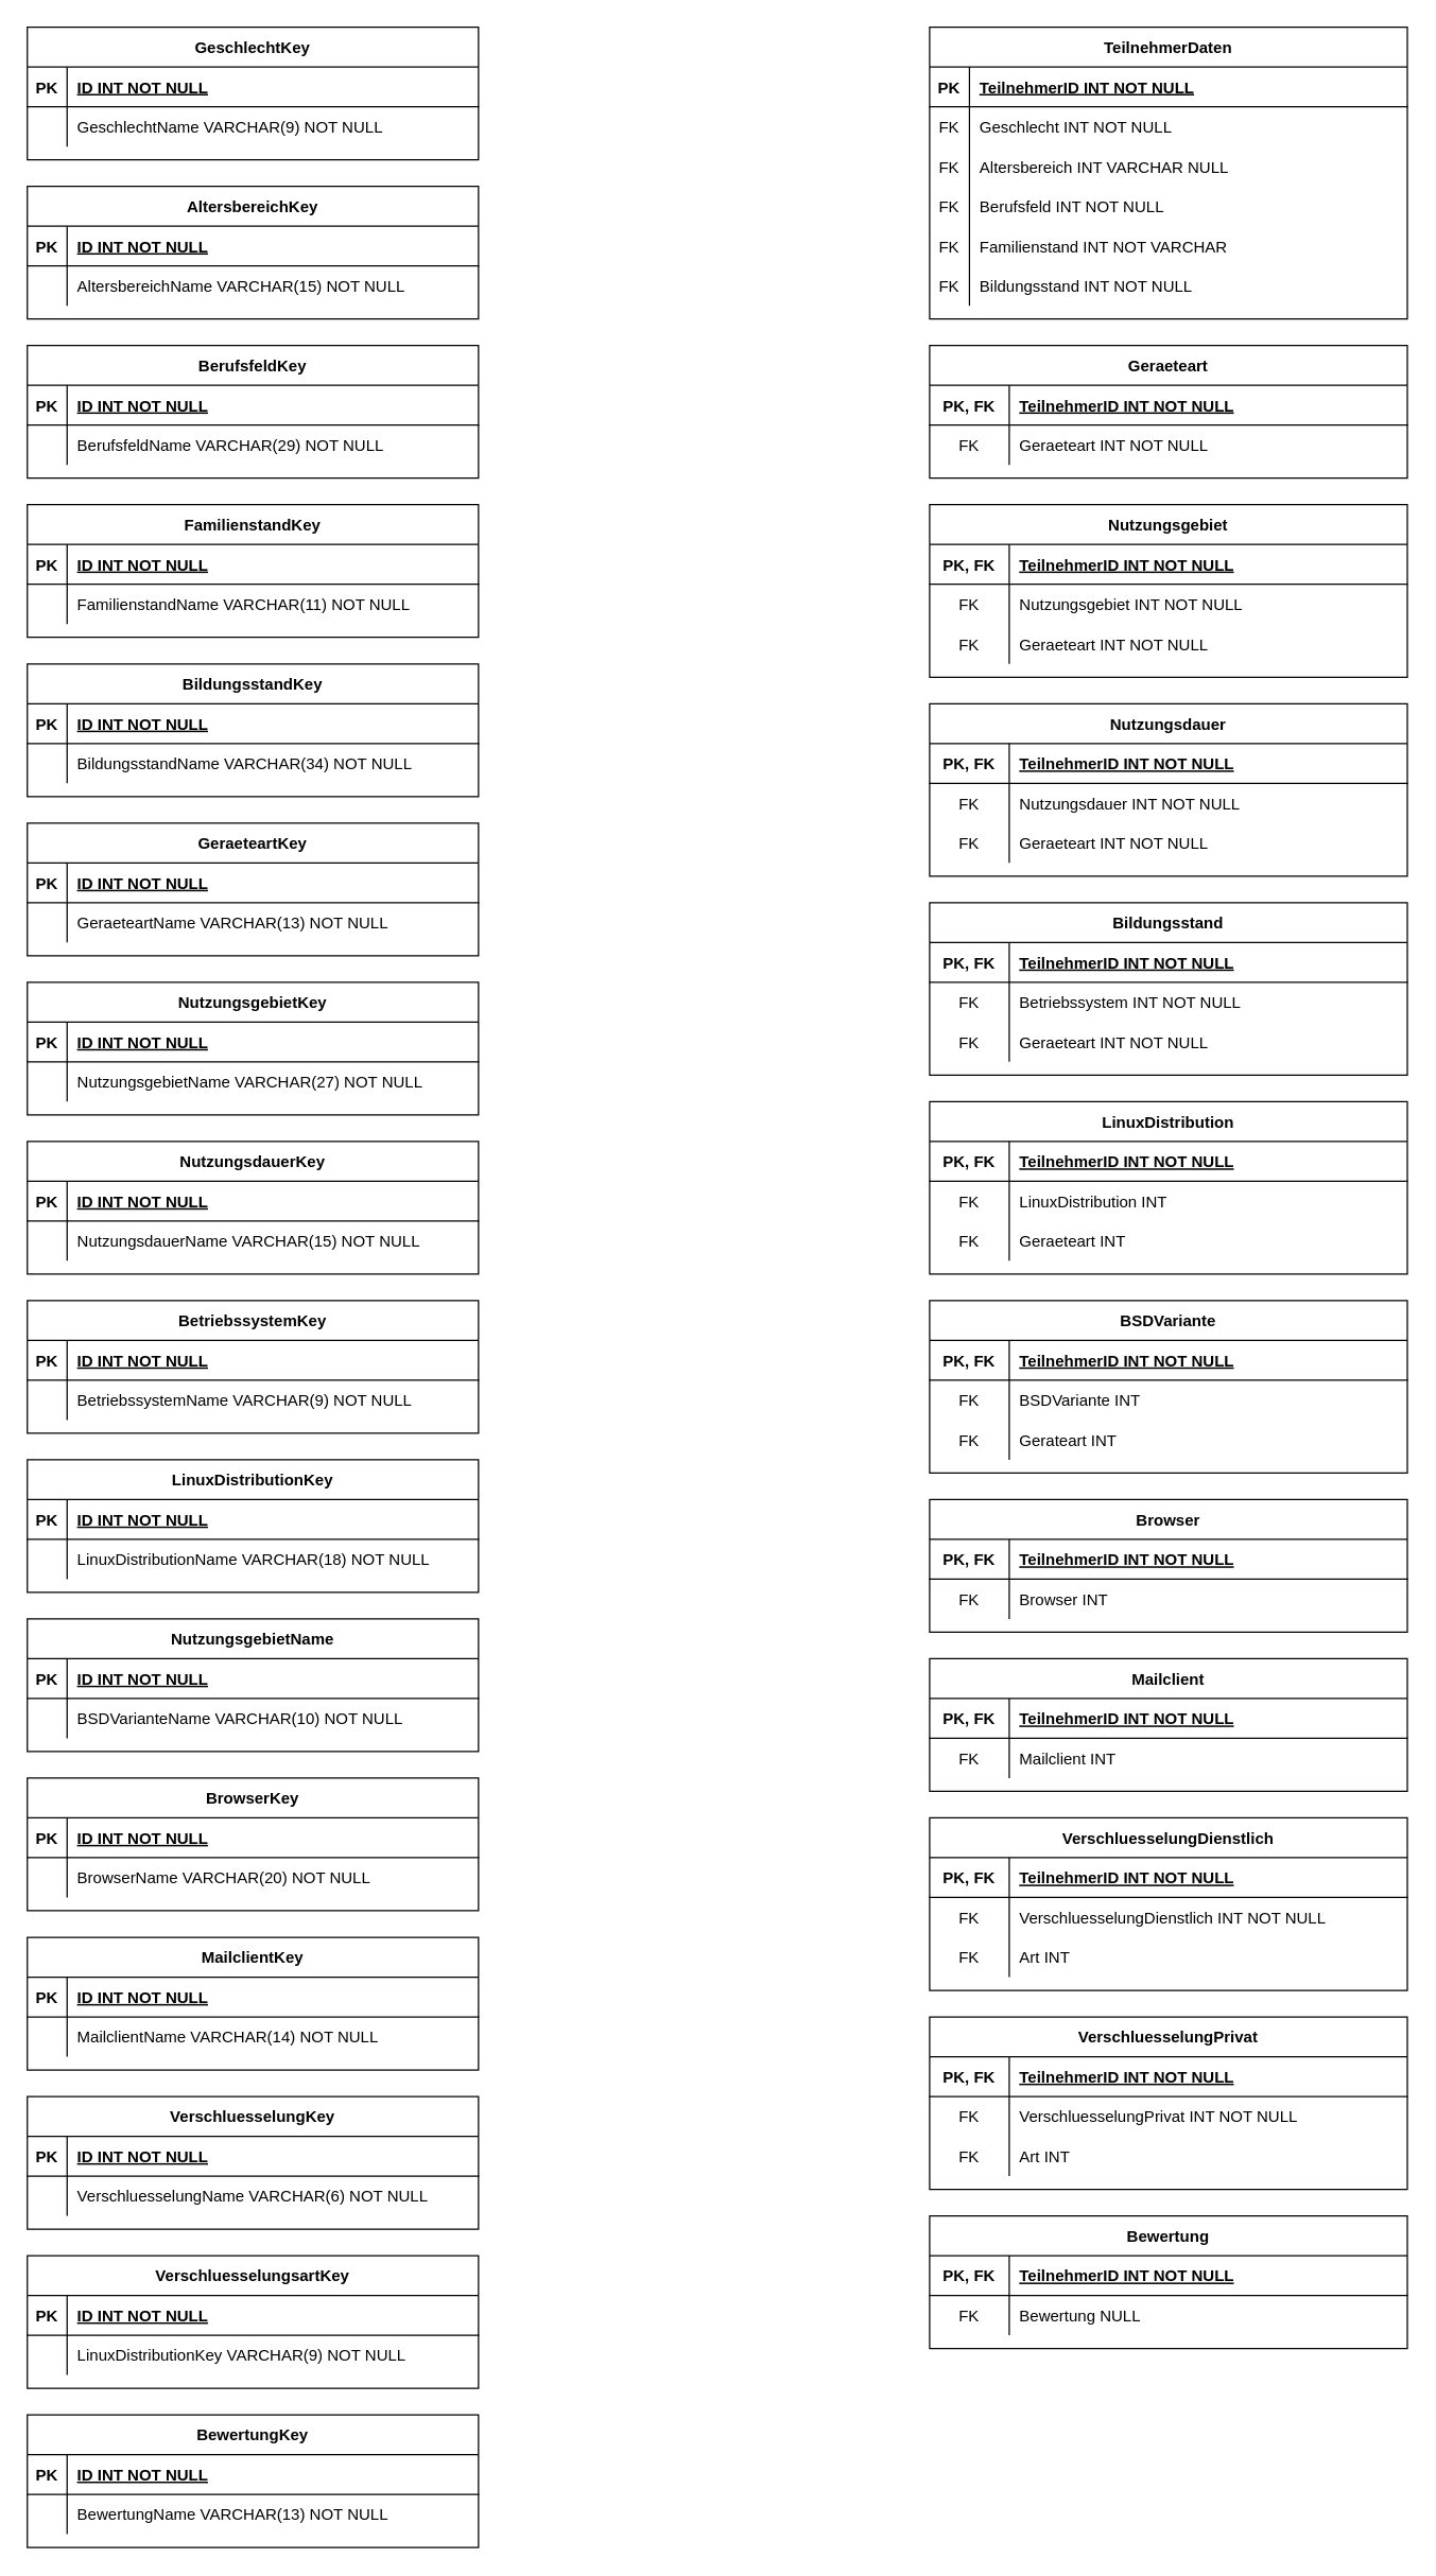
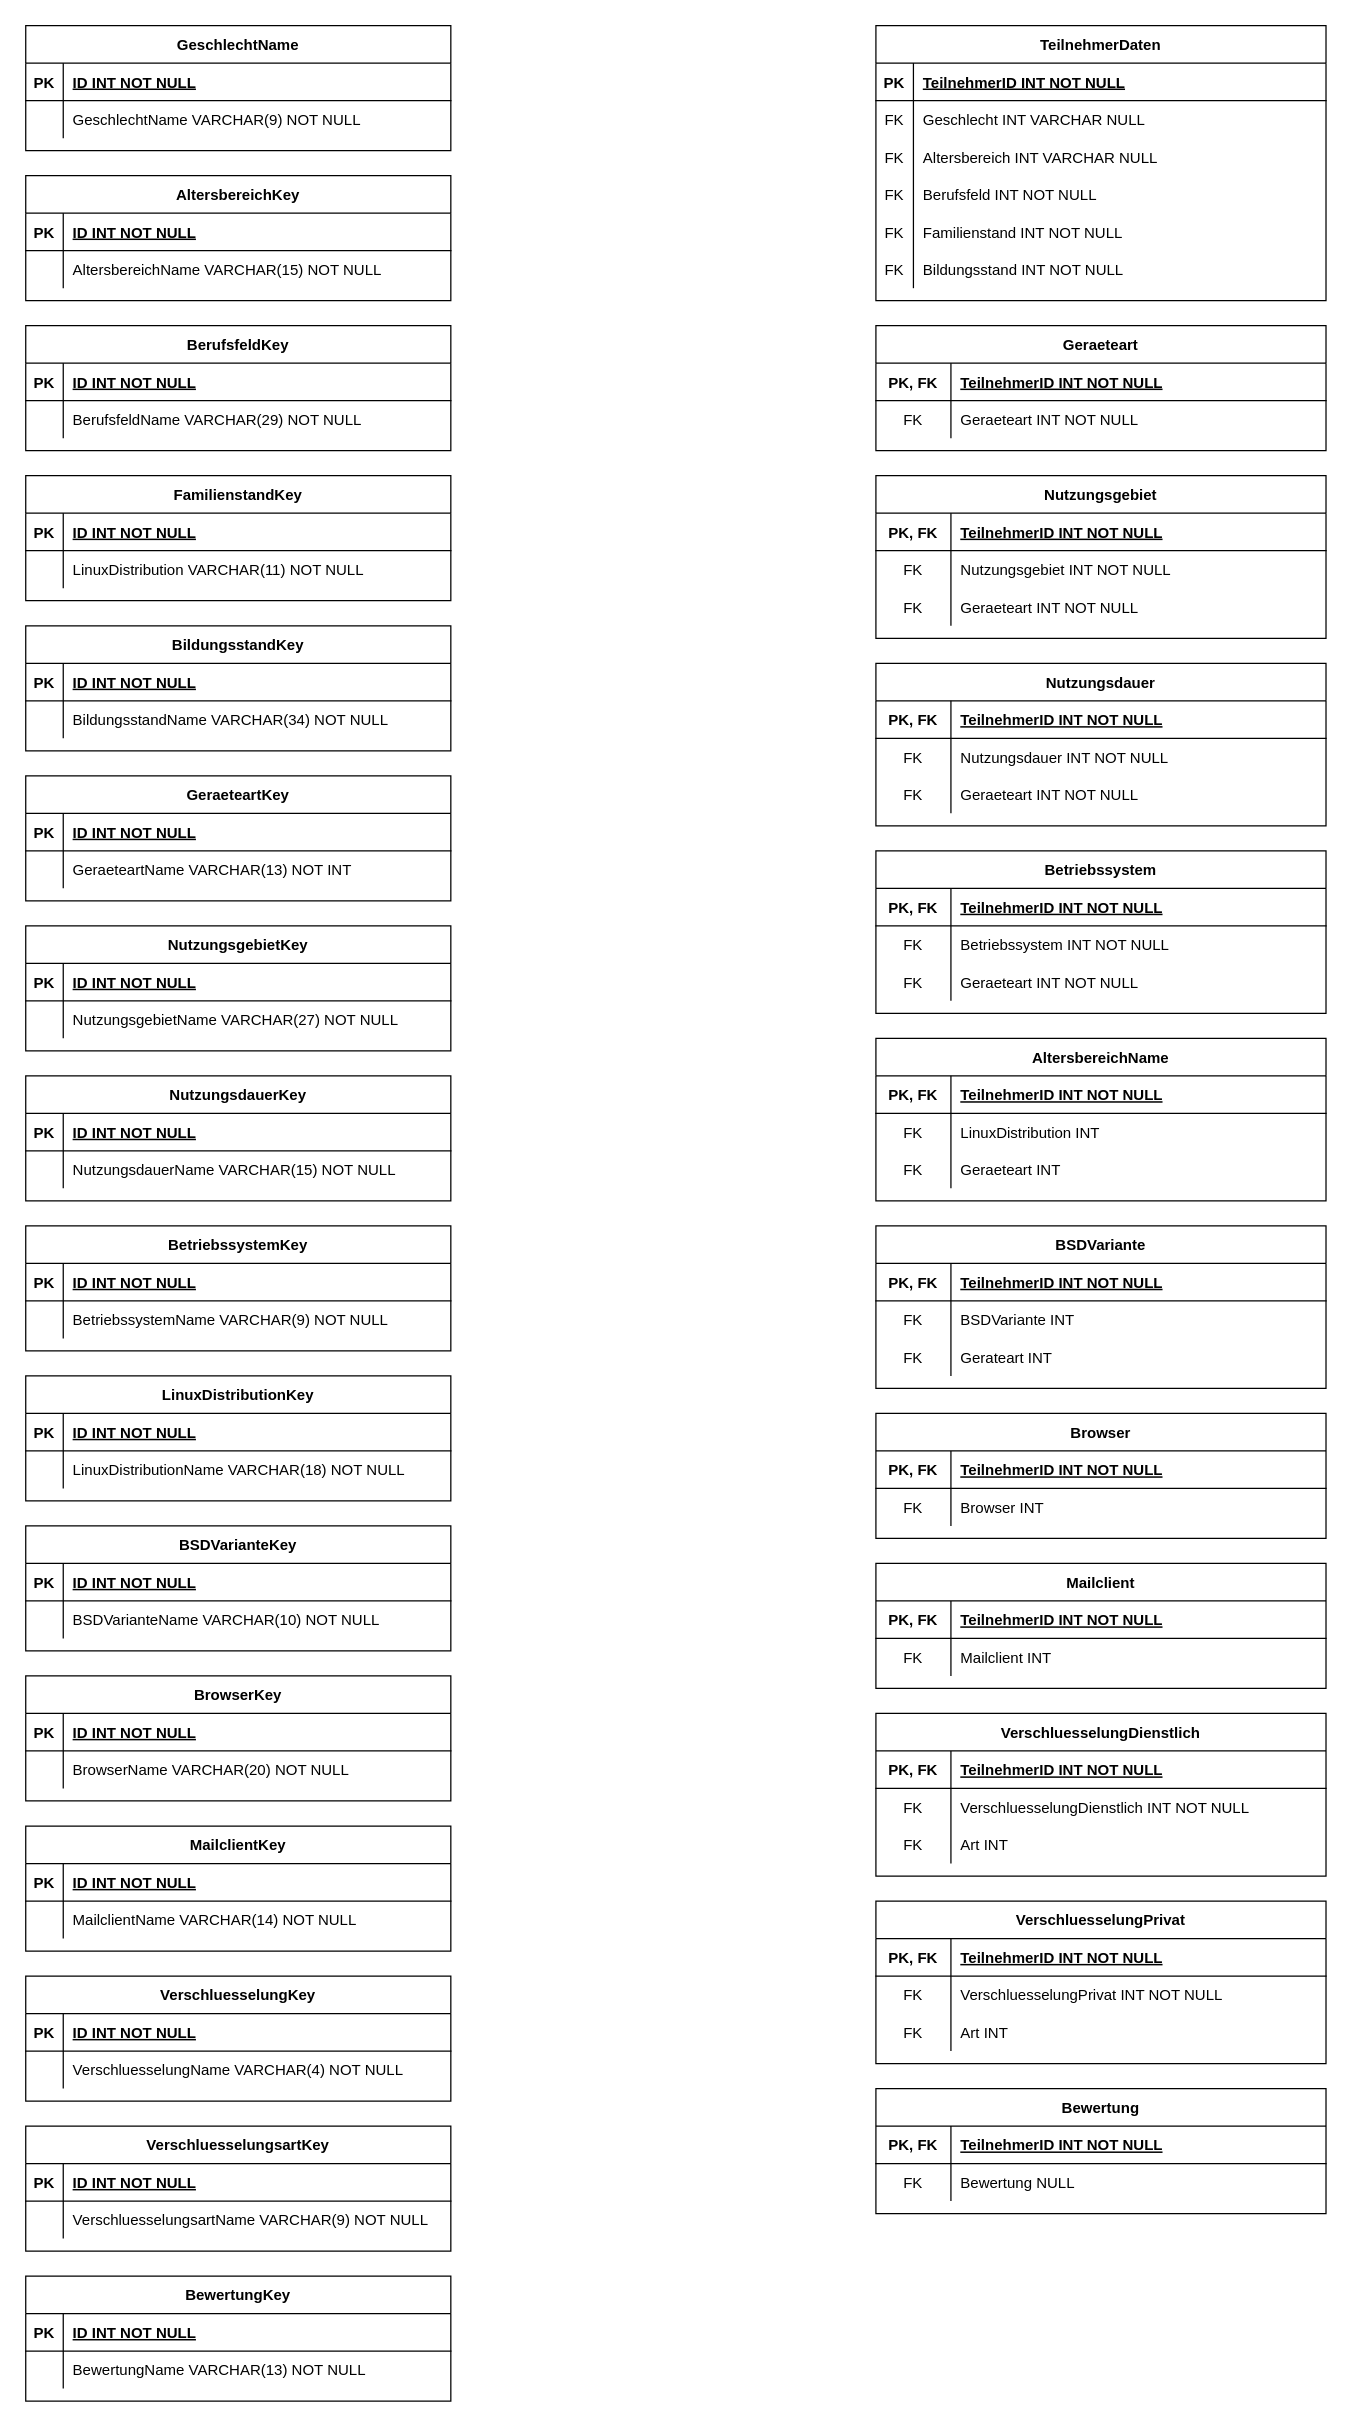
- <mxCell id="2" value="GeschlechtKey" style="shape=table;startSize=30;container=1;collapsible=1;childLayout=tableLayout;fixedRows=1;rowLines=0;fontStyle=1;align=center;resizeLast=1;" parent="1" vertex="1"><mxGeometry x="20" y="20" width="340.0" height="100" as="geometry" /></mxCell>
+ <mxCell id="2" value="GeschlechtName" style="shape=table;startSize=30;container=1;collapsible=1;childLayout=tableLayout;fixedRows=1;rowLines=0;fontStyle=1;align=center;resizeLast=1;" parent="1" vertex="1"><mxGeometry x="20" y="20" width="340.0" height="100" as="geometry" /></mxCell>
- <mxCell id="106" value="Geschlecht INT NOT NULL" style="shape=partialRectangle;connectable=0;fillColor=none;top=0;left=0;bottom=0;right=0;align=left;spacingLeft=6;overflow=hidden;" parent="104" vertex="1"><mxGeometry x="30" width="330" height="30" as="geometry"><mxRectangle width="330" height="30" as="alternateBounds" /></mxGeometry></mxCell>
+ <mxCell id="106" value="Geschlecht INT VARCHAR NULL" style="shape=partialRectangle;connectable=0;fillColor=none;top=0;left=0;bottom=0;right=0;align=left;spacingLeft=6;overflow=hidden;" parent="104" vertex="1"><mxGeometry x="30" width="330" height="30" as="geometry"><mxRectangle width="330" height="30" as="alternateBounds" /></mxGeometry></mxCell>
- <mxCell id="115" value="Familienstand INT NOT VARCHAR" style="shape=partialRectangle;connectable=0;fillColor=none;top=0;left=0;bottom=0;right=0;align=left;spacingLeft=6;overflow=hidden;" vertex="1" parent="113"><mxGeometry x="30" width="330" height="30" as="geometry"><mxRectangle width="330" height="30" as="alternateBounds" /></mxGeometry></mxCell>
+ <mxCell id="115" value="Familienstand INT NOT NULL" style="shape=partialRectangle;connectable=0;fillColor=none;top=0;left=0;bottom=0;right=0;align=left;spacingLeft=6;overflow=hidden;" vertex="1" parent="113"><mxGeometry x="30" width="330" height="30" as="geometry"><mxRectangle width="330" height="30" as="alternateBounds" /></mxGeometry></mxCell>
- <mxCell id="223" value="FamilienstandName VARCHAR(11) NOT NULL" style="shape=partialRectangle;connectable=0;fillColor=none;top=0;left=0;bottom=0;right=0;align=left;spacingLeft=6;overflow=hidden;" vertex="1" parent="221"><mxGeometry x="30" width="310" height="30" as="geometry"><mxRectangle width="310" height="30" as="alternateBounds" /></mxGeometry></mxCell>
+ <mxCell id="223" value="LinuxDistribution VARCHAR(11) NOT NULL" style="shape=partialRectangle;connectable=0;fillColor=none;top=0;left=0;bottom=0;right=0;align=left;spacingLeft=6;overflow=hidden;" vertex="1" parent="221"><mxGeometry x="30" width="310" height="30" as="geometry"><mxRectangle width="310" height="30" as="alternateBounds" /></mxGeometry></mxCell>
- <mxCell id="29" value="GeraeteartName VARCHAR(13) NOT NULL" style="shape=partialRectangle;connectable=0;fillColor=none;top=0;left=0;bottom=0;right=0;align=left;spacingLeft=6;overflow=hidden;" parent="27" vertex="1"><mxGeometry x="30" width="310.0" height="30" as="geometry"><mxRectangle width="310.0" height="30" as="alternateBounds" /></mxGeometry></mxCell>
+ <mxCell id="29" value="GeraeteartName VARCHAR(13) NOT INT" style="shape=partialRectangle;connectable=0;fillColor=none;top=0;left=0;bottom=0;right=0;align=left;spacingLeft=6;overflow=hidden;" parent="27" vertex="1"><mxGeometry x="30" width="310.0" height="30" as="geometry"><mxRectangle width="310.0" height="30" as="alternateBounds" /></mxGeometry></mxCell>
- <mxCell id="146" value="Bildungsstand" style="shape=table;startSize=30;container=1;collapsible=1;childLayout=tableLayout;fixedRows=1;rowLines=0;fontStyle=1;align=center;resizeLast=1;" parent="1" vertex="1"><mxGeometry x="700" y="680" width="360" height="130" as="geometry" /></mxCell>
+ <mxCell id="146" value="Betriebssystem" style="shape=table;startSize=30;container=1;collapsible=1;childLayout=tableLayout;fixedRows=1;rowLines=0;fontStyle=1;align=center;resizeLast=1;" parent="1" vertex="1"><mxGeometry x="700" y="680" width="360" height="130" as="geometry" /></mxCell>
- <mxCell id="156" value="LinuxDistribution" style="shape=table;startSize=30;container=1;collapsible=1;childLayout=tableLayout;fixedRows=1;rowLines=0;fontStyle=1;align=center;resizeLast=1;" parent="1" vertex="1"><mxGeometry x="700" y="830" width="360" height="130" as="geometry" /></mxCell>
+ <mxCell id="156" value="AltersbereichName" style="shape=table;startSize=30;container=1;collapsible=1;childLayout=tableLayout;fixedRows=1;rowLines=0;fontStyle=1;align=center;resizeLast=1;" parent="1" vertex="1"><mxGeometry x="700" y="830" width="360" height="130" as="geometry" /></mxCell>
- <mxCell id="58" value="NutzungsgebietName" style="shape=table;startSize=30;container=1;collapsible=1;childLayout=tableLayout;fixedRows=1;rowLines=0;fontStyle=1;align=center;resizeLast=1;" parent="1" vertex="1"><mxGeometry x="20" y="1220" width="340.0" height="100" as="geometry" /></mxCell>
+ <mxCell id="58" value="BSDVarianteKey" style="shape=table;startSize=30;container=1;collapsible=1;childLayout=tableLayout;fixedRows=1;rowLines=0;fontStyle=1;align=center;resizeLast=1;" parent="1" vertex="1"><mxGeometry x="20" y="1220" width="340.0" height="100" as="geometry" /></mxCell>
- <mxCell id="85" value="VerschluesselungName VARCHAR(6) NOT NULL" style="shape=partialRectangle;connectable=0;fillColor=none;top=0;left=0;bottom=0;right=0;align=left;spacingLeft=6;overflow=hidden;" parent="83" vertex="1"><mxGeometry x="30" width="310" height="30" as="geometry"><mxRectangle width="310" height="30" as="alternateBounds" /></mxGeometry></mxCell>
+ <mxCell id="85" value="VerschluesselungName VARCHAR(4) NOT NULL" style="shape=partialRectangle;connectable=0;fillColor=none;top=0;left=0;bottom=0;right=0;align=left;spacingLeft=6;overflow=hidden;" parent="83" vertex="1"><mxGeometry x="30" width="310" height="30" as="geometry"><mxRectangle width="310" height="30" as="alternateBounds" /></mxGeometry></mxCell>
- <mxCell id="92" value="LinuxDistributionKey VARCHAR(9) NOT NULL" style="shape=partialRectangle;connectable=0;fillColor=none;top=0;left=0;bottom=0;right=0;align=left;spacingLeft=6;overflow=hidden;" parent="90" vertex="1"><mxGeometry x="30" width="310" height="30" as="geometry"><mxRectangle width="310" height="30" as="alternateBounds" /></mxGeometry></mxCell>
+ <mxCell id="92" value="VerschluesselungsartName VARCHAR(9) NOT NULL" style="shape=partialRectangle;connectable=0;fillColor=none;top=0;left=0;bottom=0;right=0;align=left;spacingLeft=6;overflow=hidden;" parent="90" vertex="1"><mxGeometry x="30" width="310" height="30" as="geometry"><mxRectangle width="310" height="30" as="alternateBounds" /></mxGeometry></mxCell>
